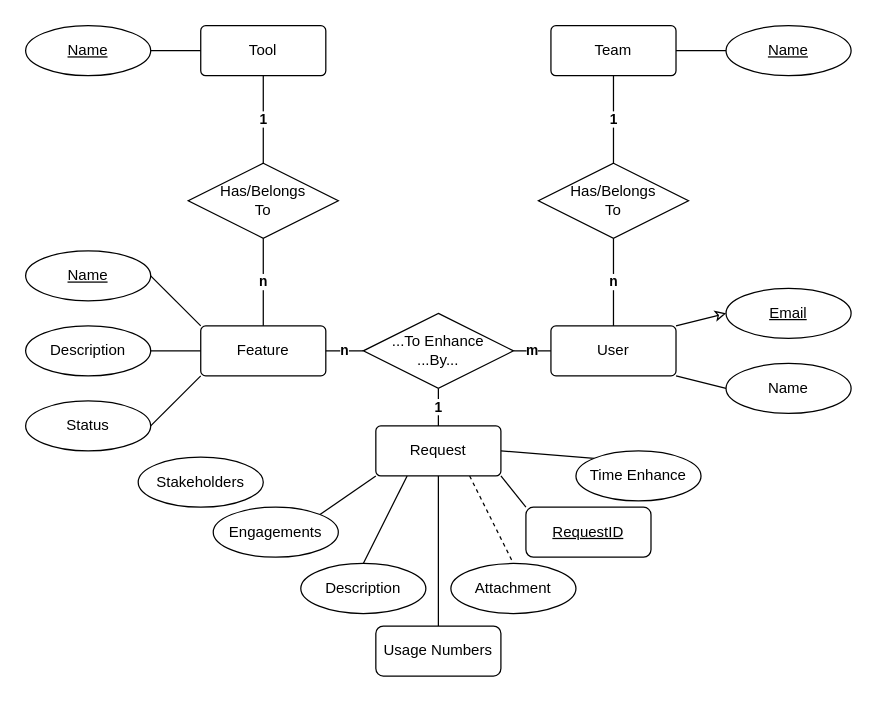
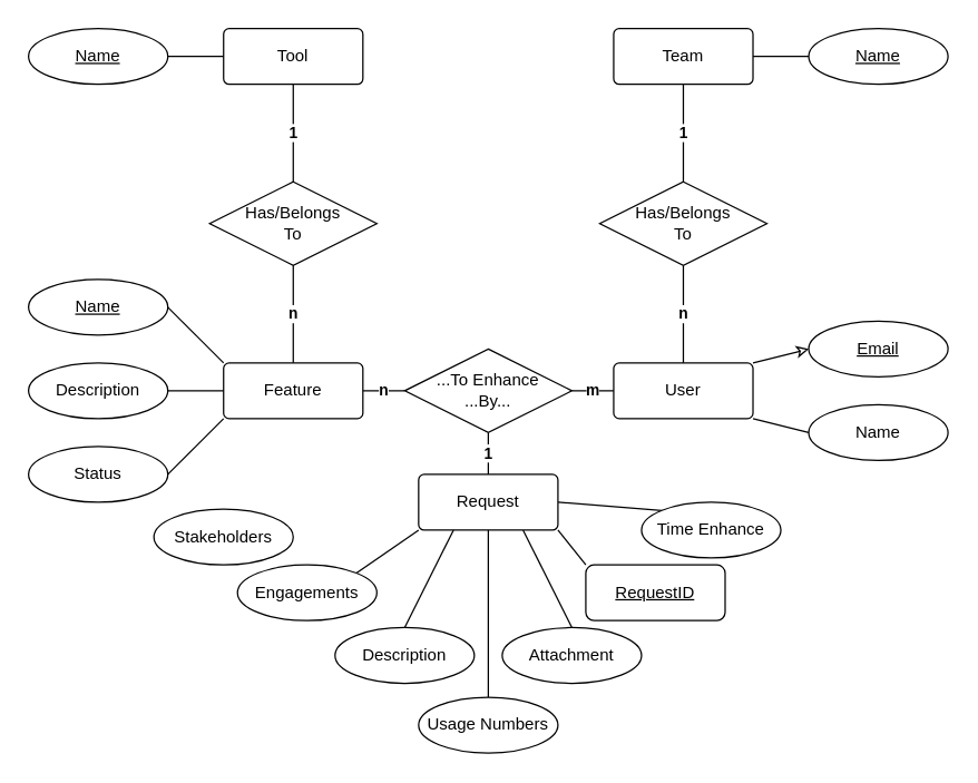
- <mxCell id="11" style="edgeStyle=none;rounded=0;orthogonalLoop=1;jettySize=auto;html=1;exitX=0.75;exitY=1;exitDx=0;exitDy=0;entryX=0.5;entryY=0;entryDx=0;entryDy=0;endArrow=none;endFill=0;dashed=1;" parent="1" source="41" target="38" edge="1"><mxGeometry relative="1" as="geometry"><mxPoint x="370" y="351" as="sourcePoint" /></mxGeometry></mxCell>
+ <mxCell id="11" style="edgeStyle=none;rounded=0;orthogonalLoop=1;jettySize=auto;html=1;exitX=0.75;exitY=1;exitDx=0;exitDy=0;entryX=0.5;entryY=0;entryDx=0;entryDy=0;endArrow=none;endFill=0;" parent="1" source="41" target="38" edge="1"><mxGeometry relative="1" as="geometry"><mxPoint x="370" y="351" as="sourcePoint" /></mxGeometry></mxCell>
- <mxCell id="40" value="Usage Numbers" style="whiteSpace=wrap;html=1;align=center;rounded=1;" parent="1" vertex="1"><mxGeometry x="300" y="500" width="100" height="40" as="geometry" /></mxCell>
+ <mxCell id="40" value="Usage Numbers" style="ellipse;whiteSpace=wrap;html=1;align=center;" parent="1" vertex="1"><mxGeometry x="300" y="500" width="100" height="40" as="geometry" /></mxCell>
